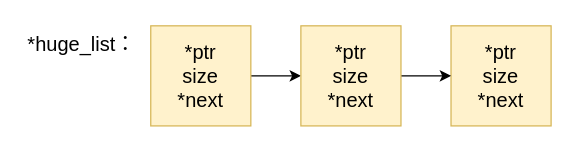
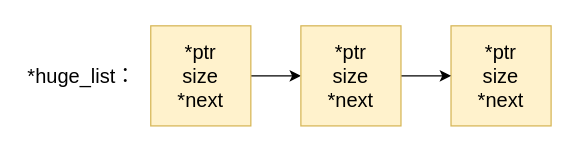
- <mxCell id="2" value="*huge_list：" style="text;html=1;strokeColor=none;fillColor=none;align=center;verticalAlign=middle;whiteSpace=wrap;rounded=0;fontSize=16;" vertex="1" parent="1"><mxGeometry x="20" y="20" width="90" height="30" as="geometry" /></mxCell>
+ <mxCell id="2" value="*huge_list：" style="text;html=1;strokeColor=none;fillColor=none;align=center;verticalAlign=middle;whiteSpace=wrap;rounded=0;fontSize=16;" vertex="1" parent="1"><mxGeometry x="20" y="45" width="90" height="30" as="geometry" /></mxCell>
